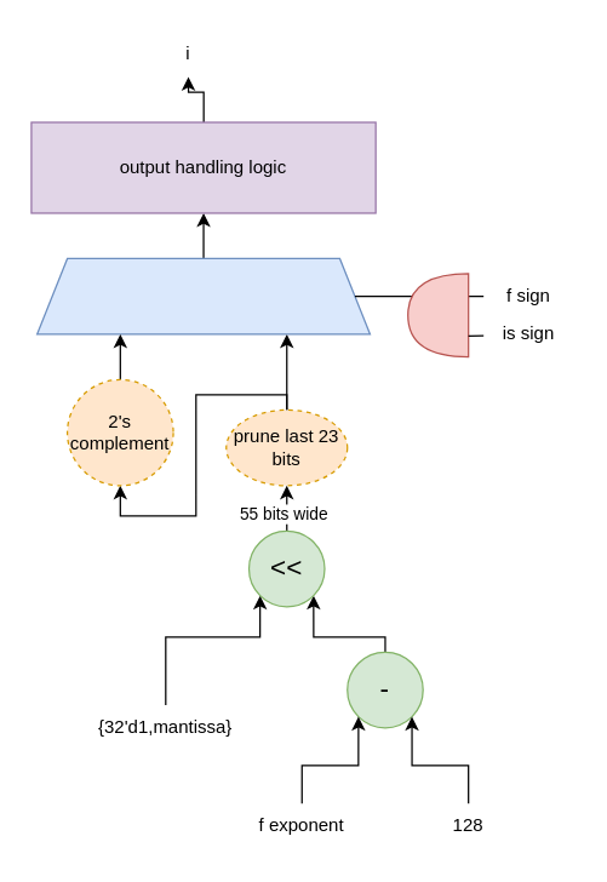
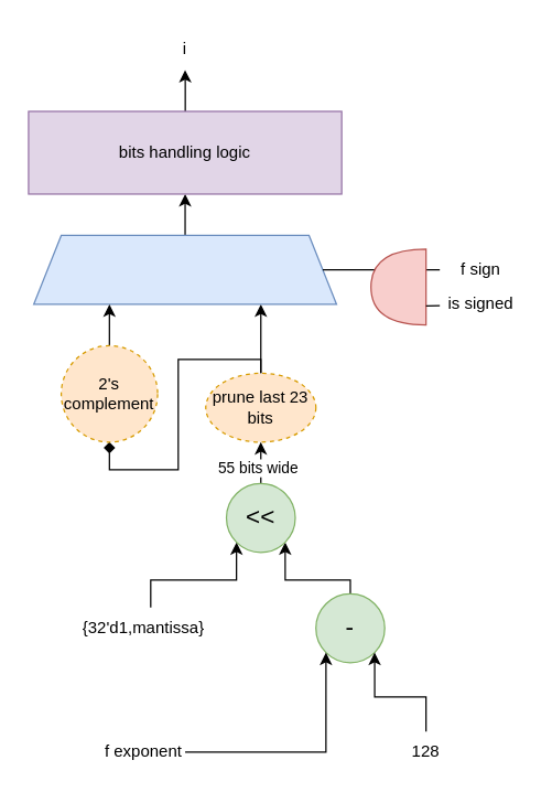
- <mxCell id="24" value="i" style="text;html=1;align=center;verticalAlign=middle;whiteSpace=wrap;rounded=0;" parent="1" vertex="1"><mxGeometry x="94" y="20" width="60" height="30" as="geometry" /></mxCell>
+ <mxCell id="24" value="i" style="text;html=1;align=center;verticalAlign=middle;whiteSpace=wrap;rounded=0;" parent="1" vertex="1"><mxGeometry x="104" y="20" width="60" height="30" as="geometry" /></mxCell>
- <mxCell id="23" value="output handling logic" style="rounded=0;whiteSpace=wrap;html=1;fillColor=#e1d5e7;strokeColor=#9673a6;" parent="1" vertex="1"><mxGeometry x="20.25" y="80" width="227.5" height="60" as="geometry" /></mxCell>
+ <mxCell id="23" value="bits handling logic" style="rounded=0;whiteSpace=wrap;html=1;fillColor=#e1d5e7;strokeColor=#9673a6;" parent="1" vertex="1"><mxGeometry x="20.25" y="80" width="227.5" height="60" as="geometry" /></mxCell>
- <mxCell id="27" value="is sign" style="text;html=1;align=center;verticalAlign=middle;whiteSpace=wrap;rounded=0;" vertex="1" parent="1"><mxGeometry x="319" y="205" width="60" height="30" as="geometry" /></mxCell>
+ <mxCell id="27" value="is signed" style="text;html=1;align=center;verticalAlign=middle;whiteSpace=wrap;rounded=0;" vertex="1" parent="1"><mxGeometry x="319" y="205" width="60" height="30" as="geometry" /></mxCell>
- <mxCell id="14" style="edgeStyle=orthogonalEdgeStyle;rounded=0;orthogonalLoop=1;jettySize=auto;html=1;entryX=0.5;entryY=1;entryDx=0;entryDy=0;" parent="1" source="15" target="19" edge="1"><mxGeometry relative="1" as="geometry"><Array as="points"><mxPoint x="189" y="260" /><mxPoint x="129" y="260" /><mxPoint x="129" y="340" /><mxPoint x="79" y="340" /></Array></mxGeometry></mxCell>
+ <mxCell id="14" style="edgeStyle=orthogonalEdgeStyle;rounded=0;orthogonalLoop=1;jettySize=auto;html=1;entryX=0.5;entryY=1;entryDx=0;entryDy=0;endArrow=diamond;" parent="1" source="15" target="19" edge="1"><mxGeometry relative="1" as="geometry"><Array as="points"><mxPoint x="189" y="260" /><mxPoint x="129" y="260" /><mxPoint x="129" y="340" /><mxPoint x="79" y="340" /></Array></mxGeometry></mxCell>
- <mxCell id="9" value="{32'd1,mantissa}" style="text;html=1;align=center;verticalAlign=middle;whiteSpace=wrap;rounded=0;" parent="1" vertex="1"><mxGeometry x="64" y="465" width="90" height="30" as="geometry" /></mxCell>
+ <mxCell id="9" value="{32'd1,mantissa}" style="text;html=1;align=center;verticalAlign=middle;whiteSpace=wrap;rounded=0;" parent="1" vertex="1"><mxGeometry x="59" y="440" width="90" height="30" as="geometry" /></mxCell>
- <mxCell id="7" value="f exponent" style="text;html=1;align=center;verticalAlign=middle;whiteSpace=wrap;rounded=0;" parent="1" vertex="1"><mxGeometry x="169" y="530" width="60" height="30" as="geometry" /></mxCell>
+ <mxCell id="7" value="f exponent" style="text;html=1;align=center;verticalAlign=middle;whiteSpace=wrap;rounded=0;" parent="1" vertex="1"><mxGeometry x="74" y="530" width="60" height="30" as="geometry" /></mxCell>
